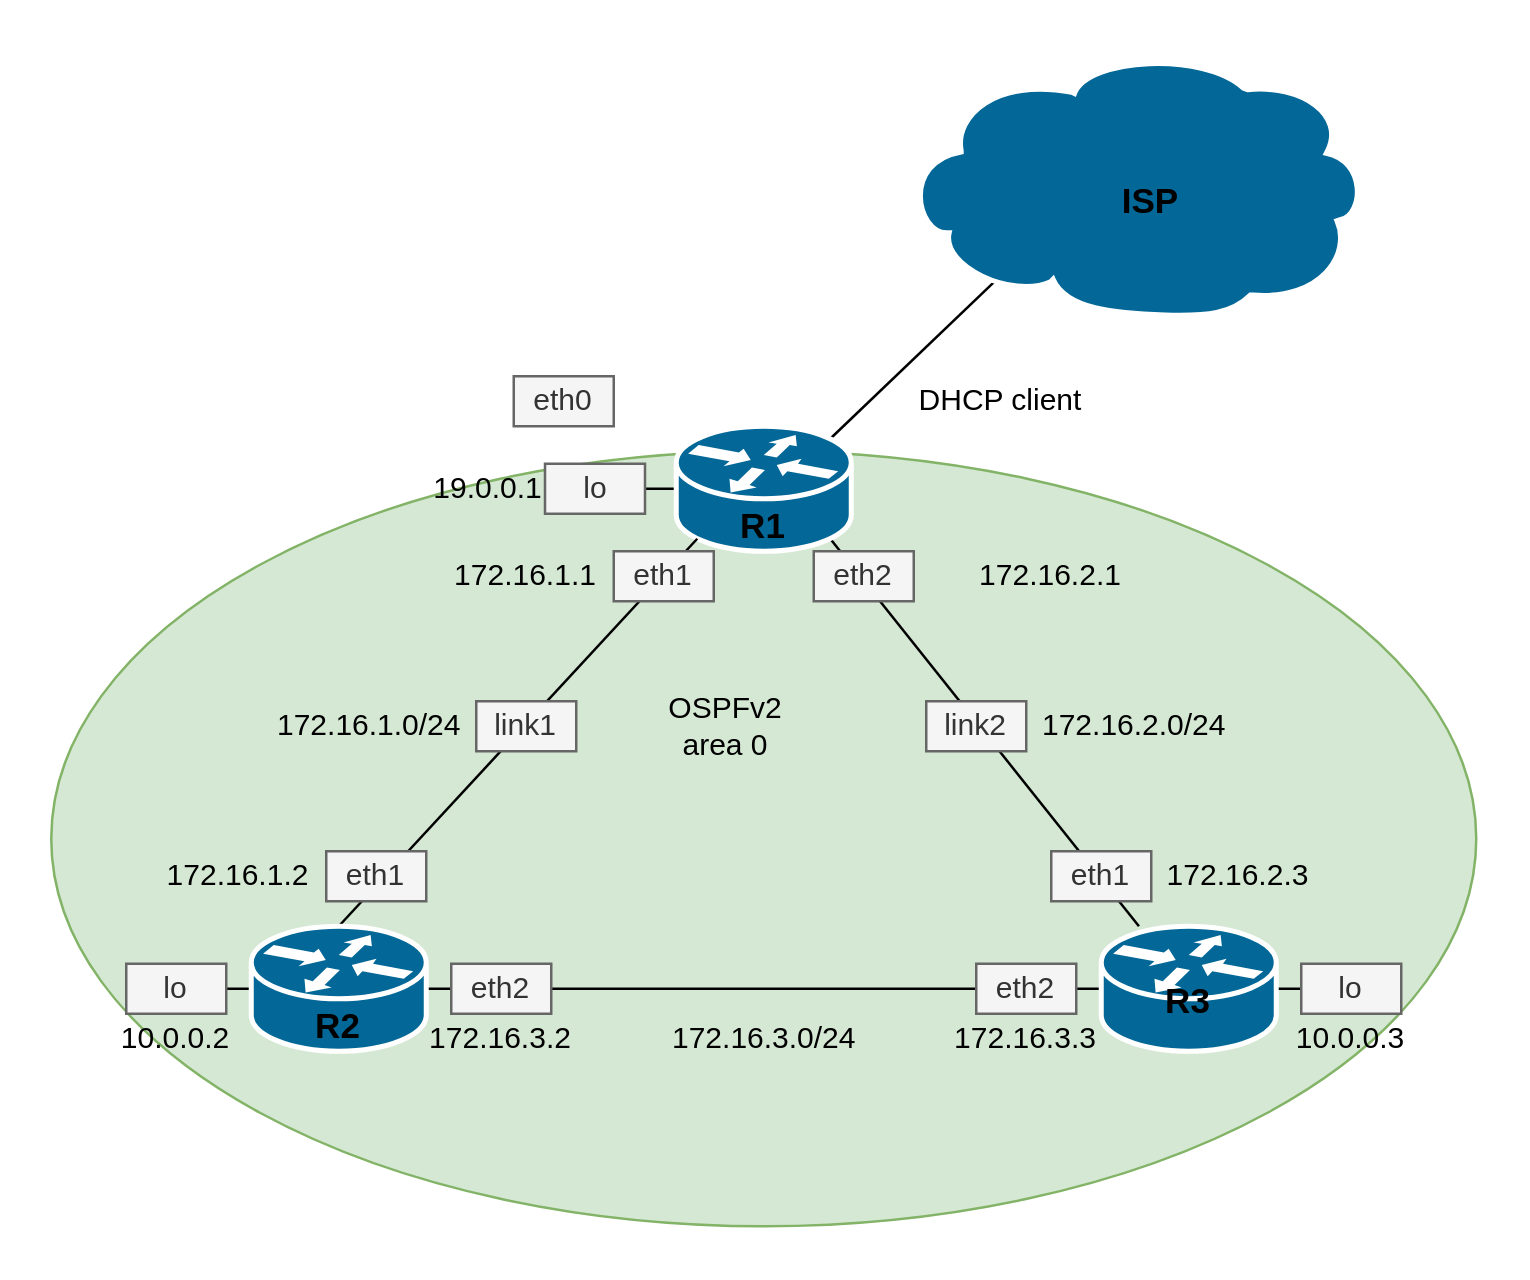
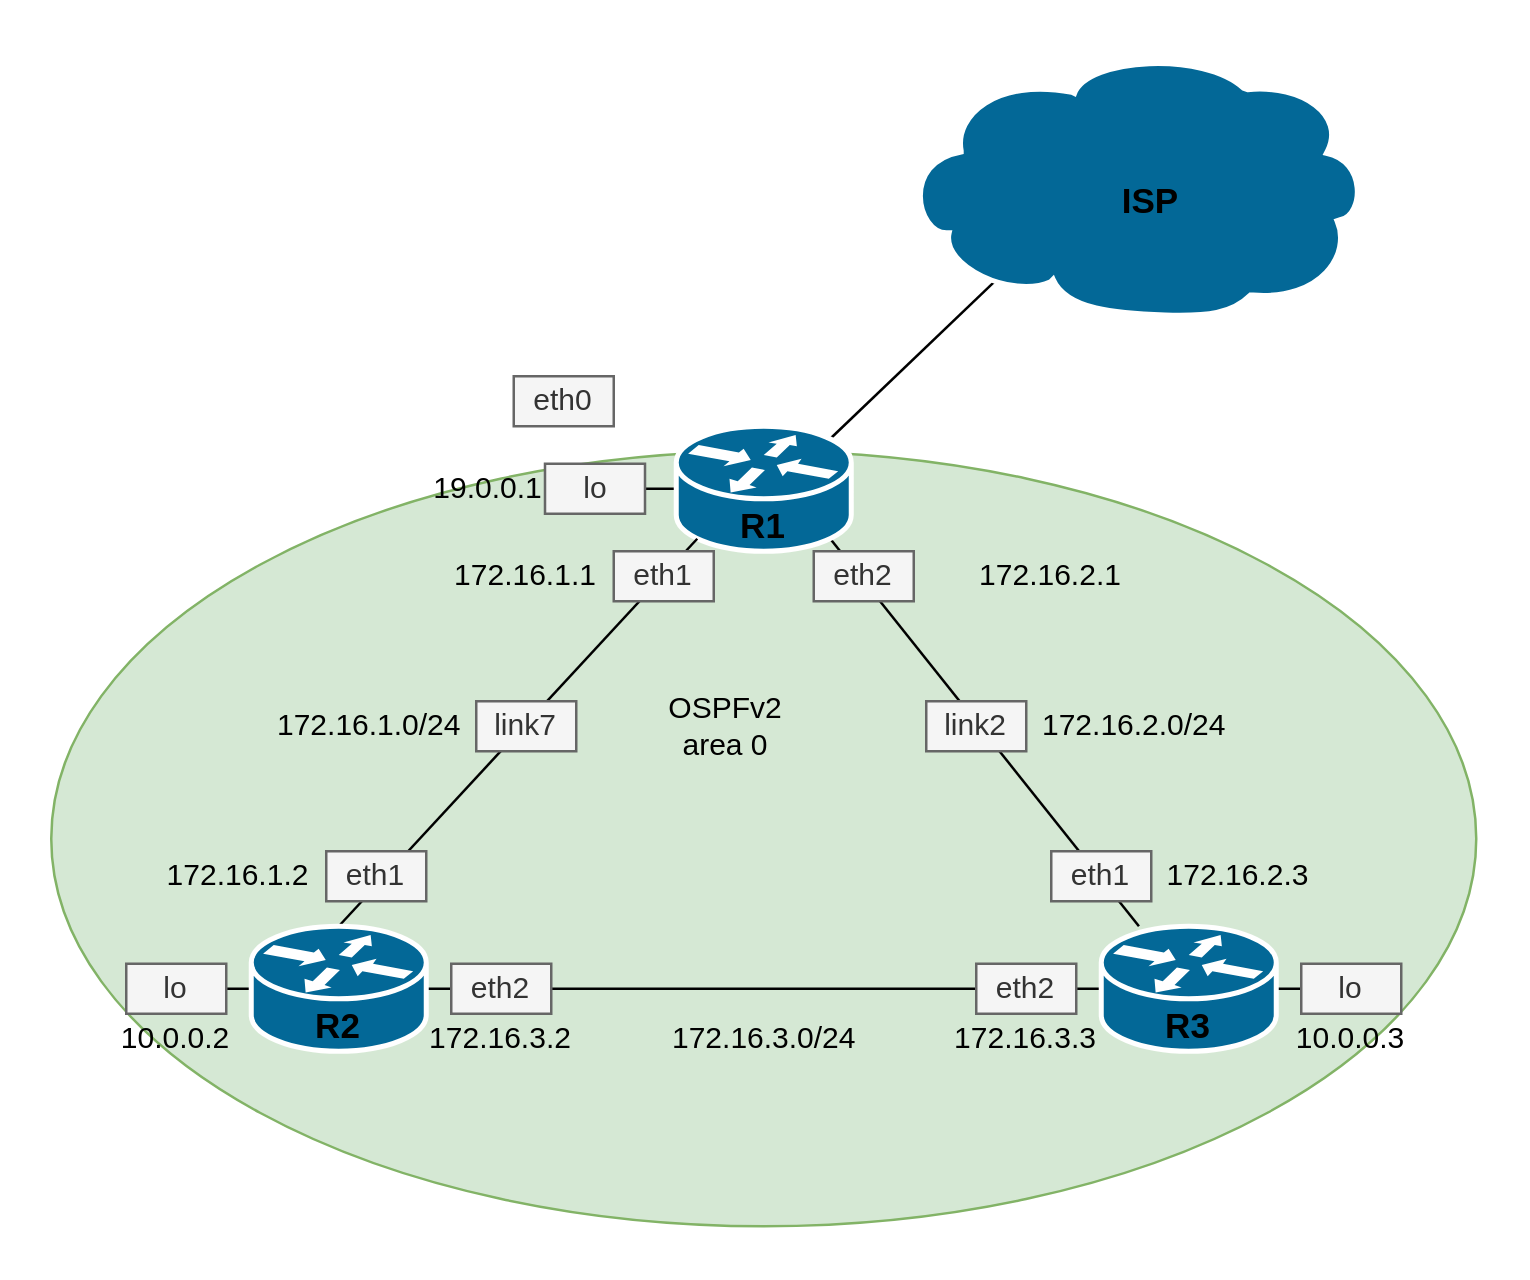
- <mxCell id="42" value="DHCP client" style="text;html=1;strokeColor=none;fillColor=none;align=center;verticalAlign=middle;whiteSpace=wrap;rounded=0;" parent="1" vertex="1"><mxGeometry x="365" y="150" width="70" height="20" as="geometry" /></mxCell>
- <mxCell id="25" value="link1" style="text;html=1;strokeColor=#666666;fillColor=#f5f5f5;align=center;verticalAlign=middle;whiteSpace=wrap;rounded=0;fontColor=#333333;" parent="1" vertex="1"><mxGeometry x="190" y="280" width="40" height="20" as="geometry" /></mxCell>
+ <mxCell id="25" value="link7" style="text;html=1;strokeColor=#666666;fillColor=#f5f5f5;align=center;verticalAlign=middle;whiteSpace=wrap;rounded=0;fontColor=#333333;" parent="1" vertex="1"><mxGeometry x="190" y="280" width="40" height="20" as="geometry" /></mxCell>
- <mxCell id="16" value="&lt;b&gt;&lt;font style=&quot;font-size: 14px&quot;&gt;R3&lt;/font&gt;&lt;/b&gt;" style="text;html=1;strokeColor=none;fillColor=none;align=center;verticalAlign=middle;whiteSpace=wrap;rounded=0;" parent="1" vertex="1"><mxGeometry x="455" y="390" width="40" height="20" as="geometry" /></mxCell>
+ <mxCell id="16" value="&lt;b&gt;&lt;font style=&quot;font-size: 14px&quot;&gt;R3&lt;/font&gt;&lt;/b&gt;" style="text;html=1;strokeColor=none;fillColor=none;align=center;verticalAlign=middle;whiteSpace=wrap;rounded=0;" parent="1" vertex="1"><mxGeometry x="455" y="400" width="40" height="20" as="geometry" /></mxCell>
